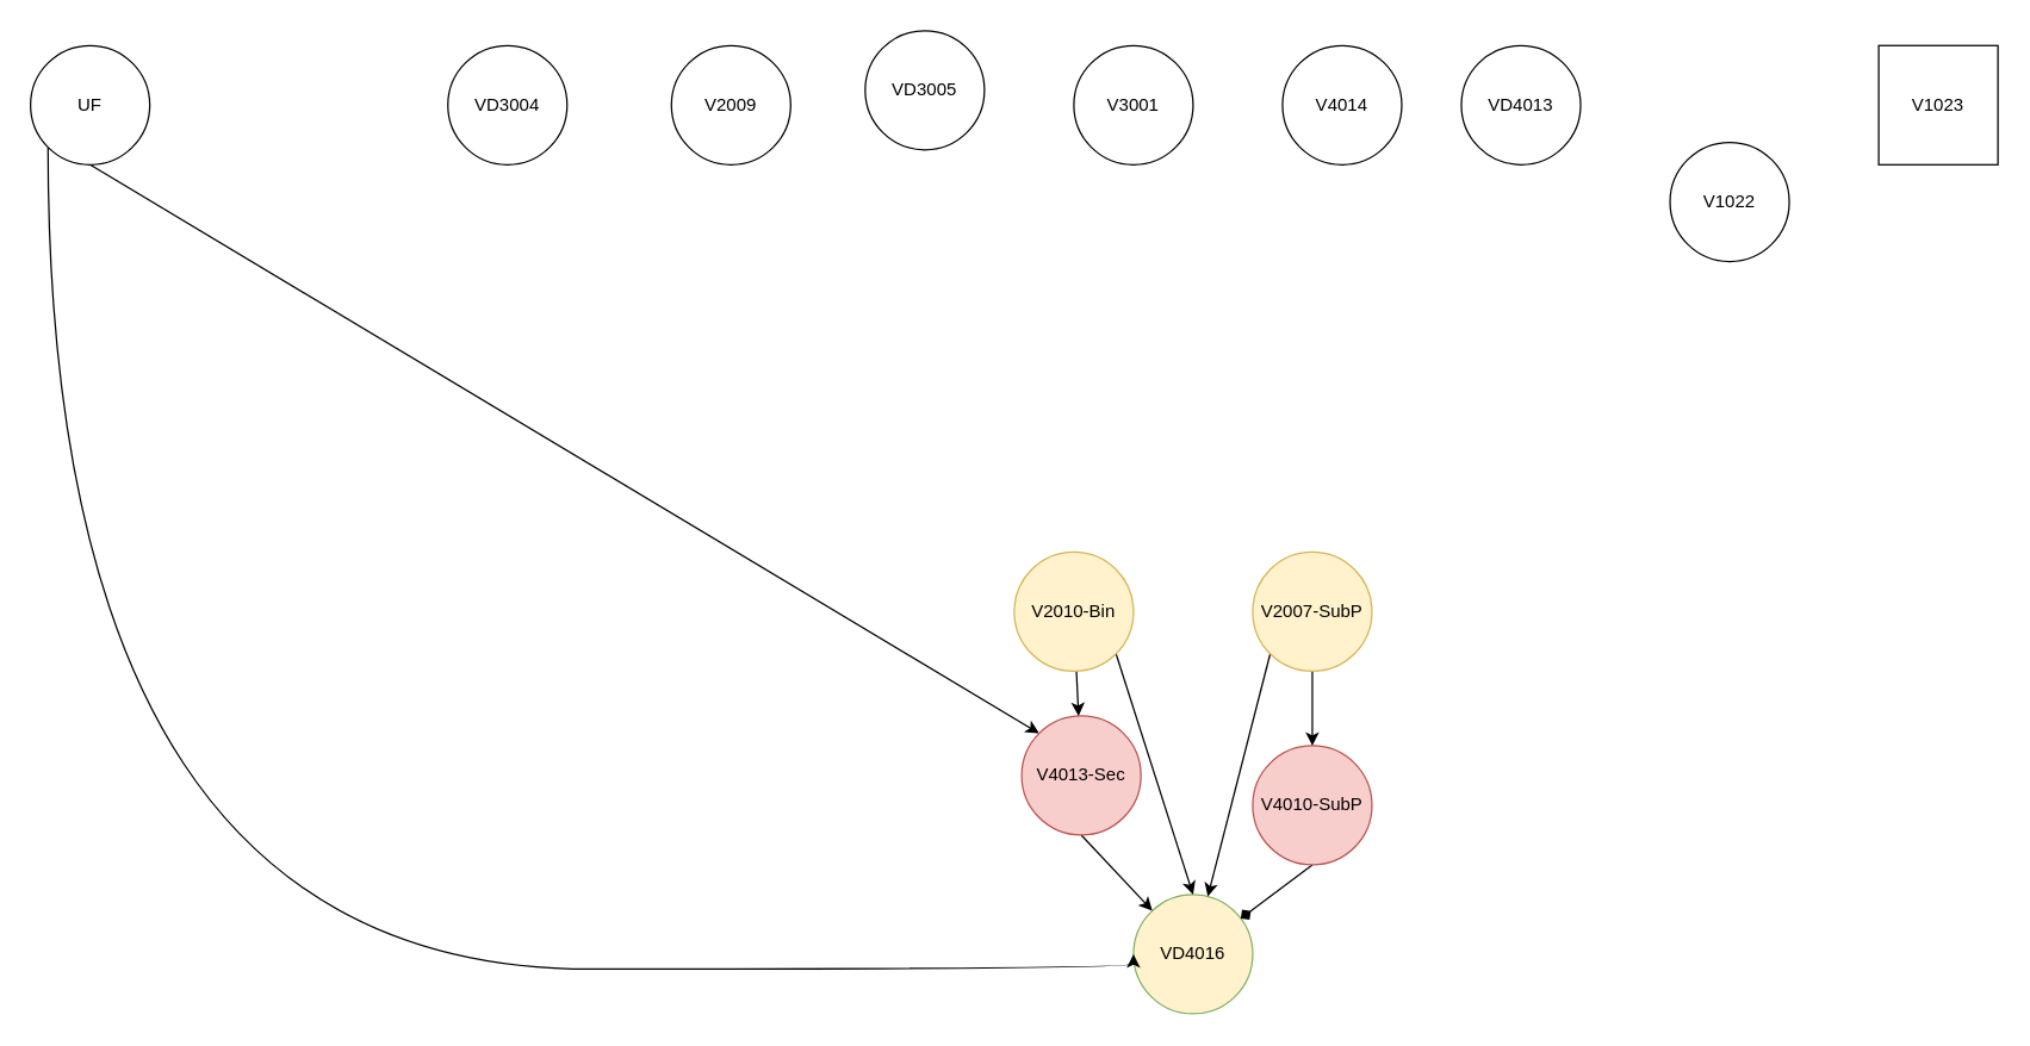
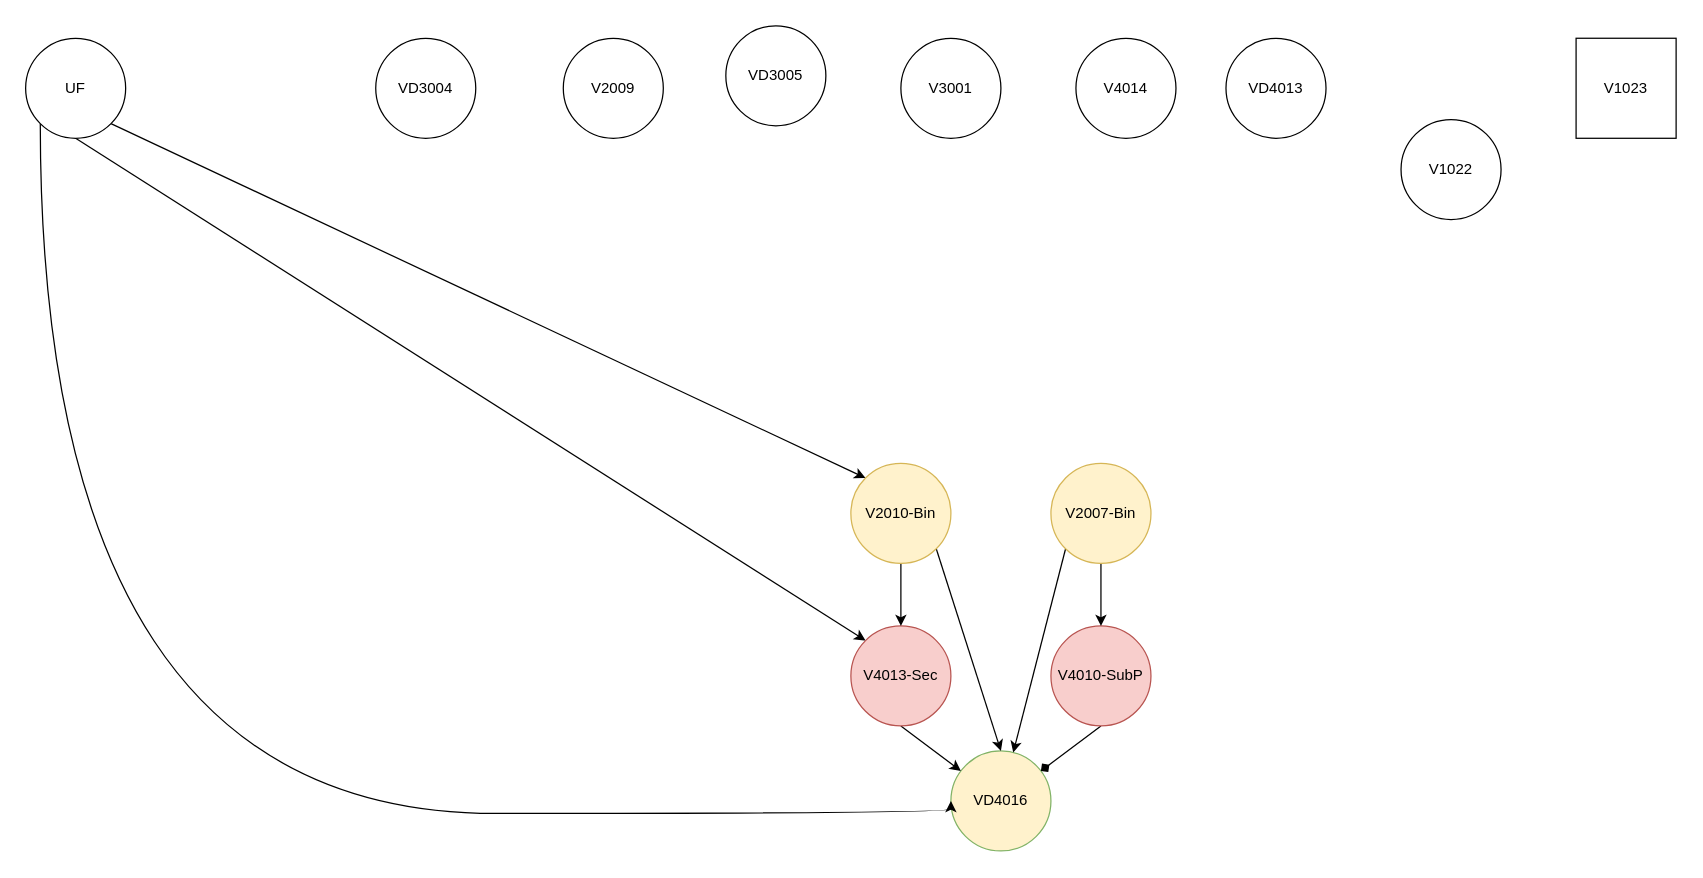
+ <mxCell id="3" style="edgeStyle=none;rounded=0;orthogonalLoop=1;jettySize=auto;html=1;exitX=1;exitY=1;exitDx=0;exitDy=0;entryX=0;entryY=0;entryDx=0;entryDy=0;" parent="1" source="6" target="21" edge="1"><mxGeometry relative="1" as="geometry" /></mxCell>
- <mxCell id="24" value="V2007-SubP" style="ellipse;whiteSpace=wrap;html=1;aspect=fixed;fillColor=#fff2cc;strokeColor=#d6b656;" parent="1" vertex="1"><mxGeometry x="840" y="370" width="80" height="80" as="geometry" /></mxCell>
+ <mxCell id="24" value="V2007-Bin" style="ellipse;whiteSpace=wrap;html=1;aspect=fixed;fillColor=#fff2cc;strokeColor=#d6b656;" parent="1" vertex="1"><mxGeometry x="840" y="370" width="80" height="80" as="geometry" /></mxCell>
- <mxCell id="14" value="V4013-Sec" style="ellipse;whiteSpace=wrap;html=1;aspect=fixed;fillColor=#f8cecc;strokeColor=#b85450;" parent="1" vertex="1"><mxGeometry x="685" y="480" width="80" height="80" as="geometry" /></mxCell>
+ <mxCell id="14" value="V4013-Sec" style="ellipse;whiteSpace=wrap;html=1;aspect=fixed;fillColor=#f8cecc;strokeColor=#b85450;" parent="1" vertex="1"><mxGeometry x="680" y="500" width="80" height="80" as="geometry" /></mxCell>
